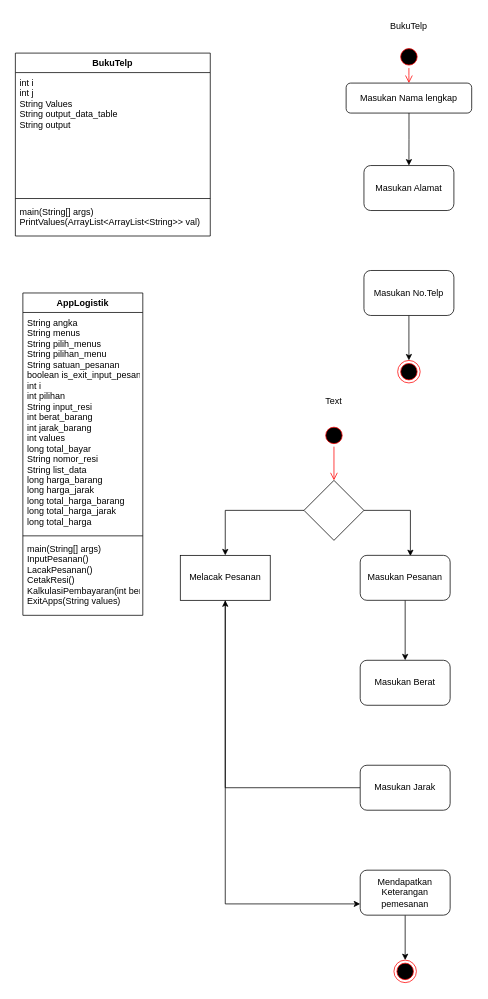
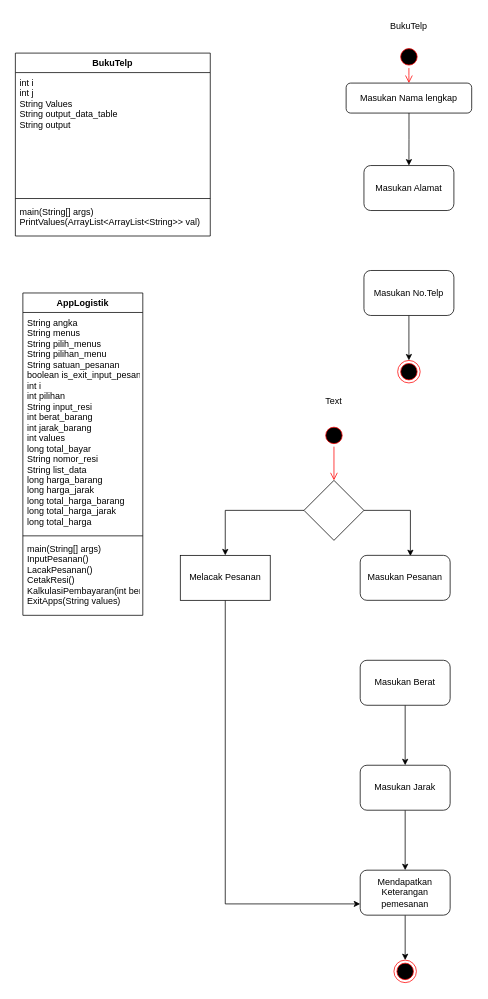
- <mxCell id="24" value="" style="edgeStyle=orthogonalEdgeStyle;rounded=0;orthogonalLoop=1;jettySize=auto;html=1;" edge="1" parent="1" source="25" target="27"><mxGeometry relative="1" as="geometry" /></mxCell>
+ <mxCell id="26" value="" style="edgeStyle=orthogonalEdgeStyle;rounded=0;orthogonalLoop=1;jettySize=auto;html=1;" edge="1" parent="1" source="27" target="29"><mxGeometry relative="1" as="geometry" /></mxCell>
- <mxCell id="28" value="" style="edgeStyle=orthogonalEdgeStyle;rounded=0;orthogonalLoop=1;jettySize=auto;html=1;" edge="1" parent="1" source="29" target="33"><mxGeometry relative="1" as="geometry" /></mxCell>
+ <mxCell id="28" value="" style="edgeStyle=orthogonalEdgeStyle;rounded=0;orthogonalLoop=1;jettySize=auto;html=1;" edge="1" parent="1" source="29" target="31"><mxGeometry relative="1" as="geometry" /></mxCell>
